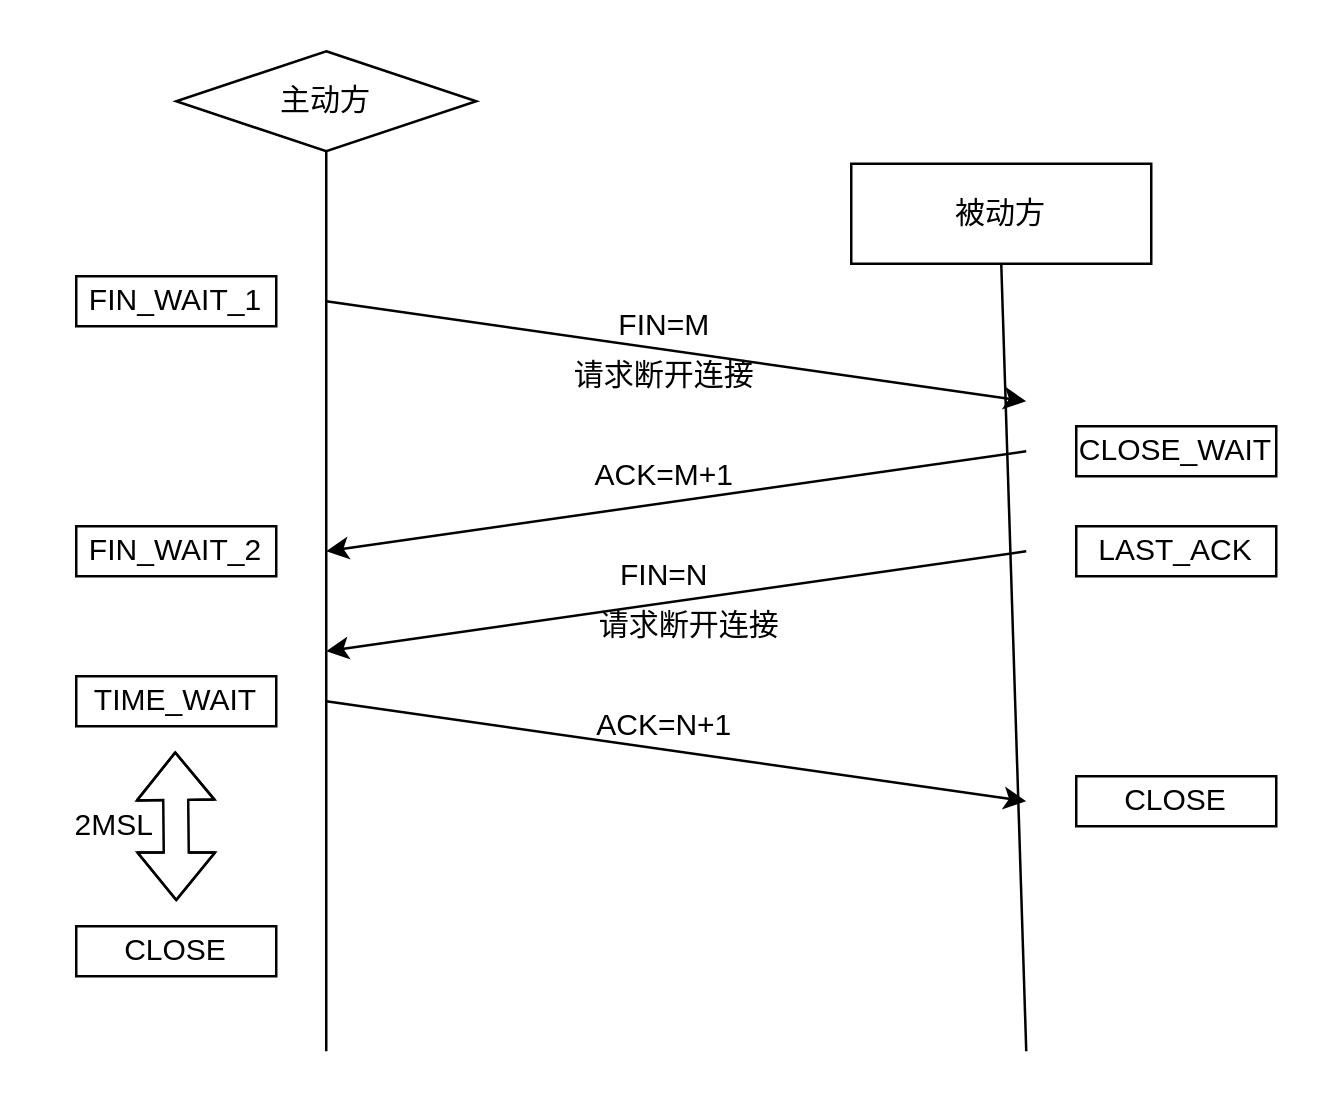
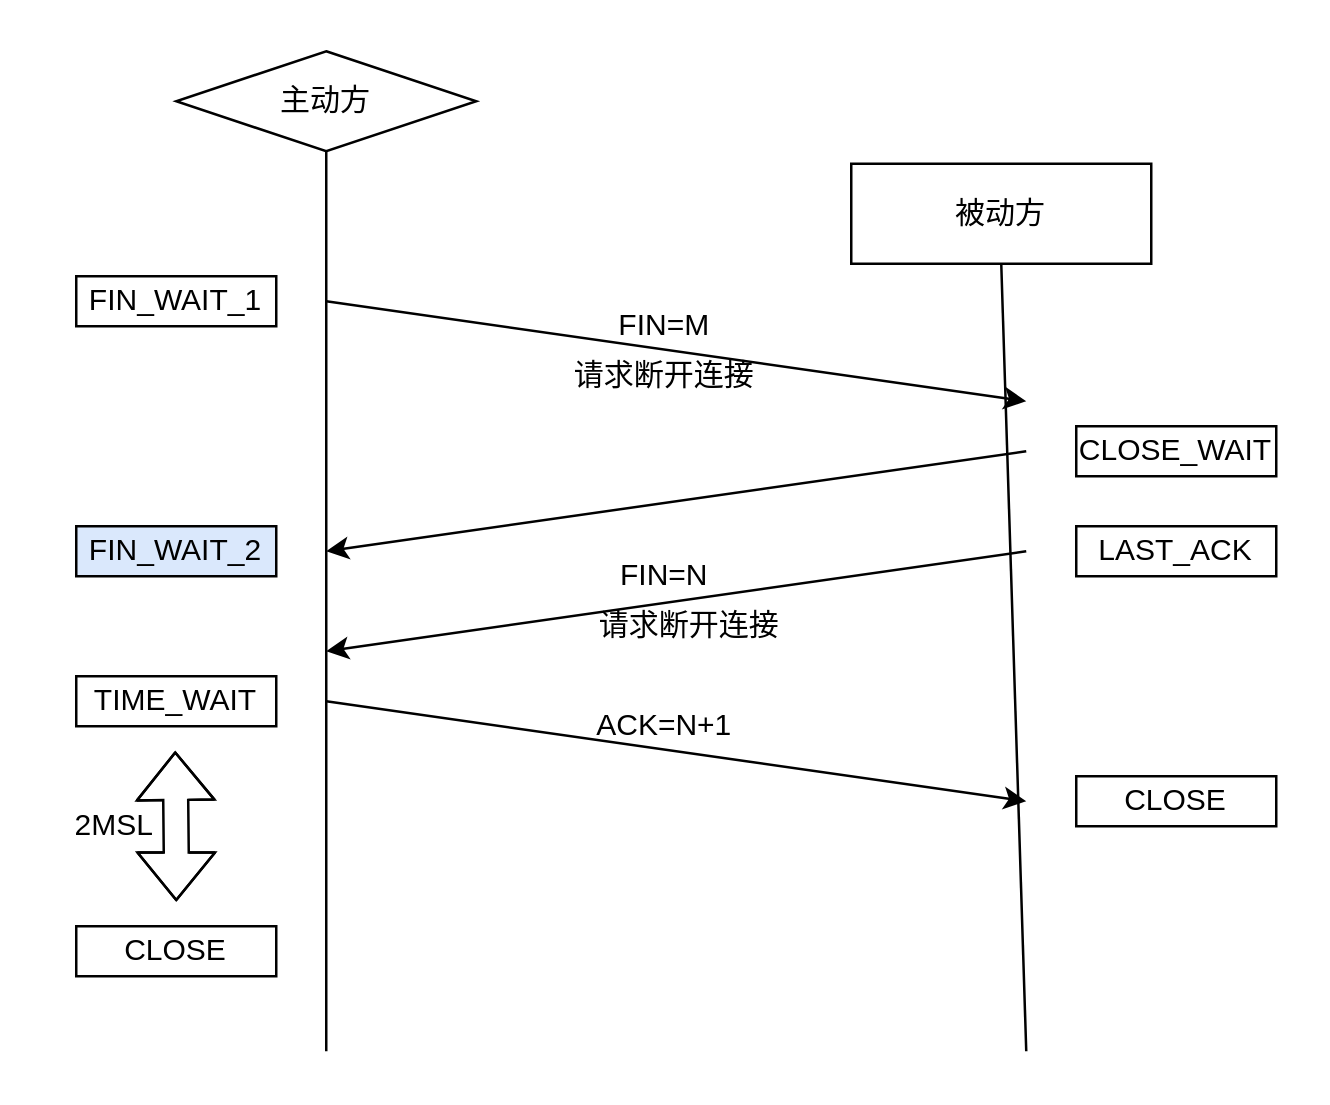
- <mxCell id="12" value="ACK=M+1" style="text;html=1;align=center;verticalAlign=middle;resizable=0;points=[];autosize=1;strokeColor=none;fillColor=none;" vertex="1" parent="1"><mxGeometry x="230" y="180" width="70" height="20" as="geometry" /></mxCell>
- <mxCell id="16" value="FIN_WAIT_2" style="rounded=0;whiteSpace=wrap;html=1;" vertex="1" parent="1"><mxGeometry x="30" y="210" width="80" height="20" as="geometry" /></mxCell>
+ <mxCell id="16" value="FIN_WAIT_2" style="rounded=0;whiteSpace=wrap;html=1;fillColor=#dae8fc;" vertex="1" parent="1"><mxGeometry x="30" y="210" width="80" height="20" as="geometry" /></mxCell>
